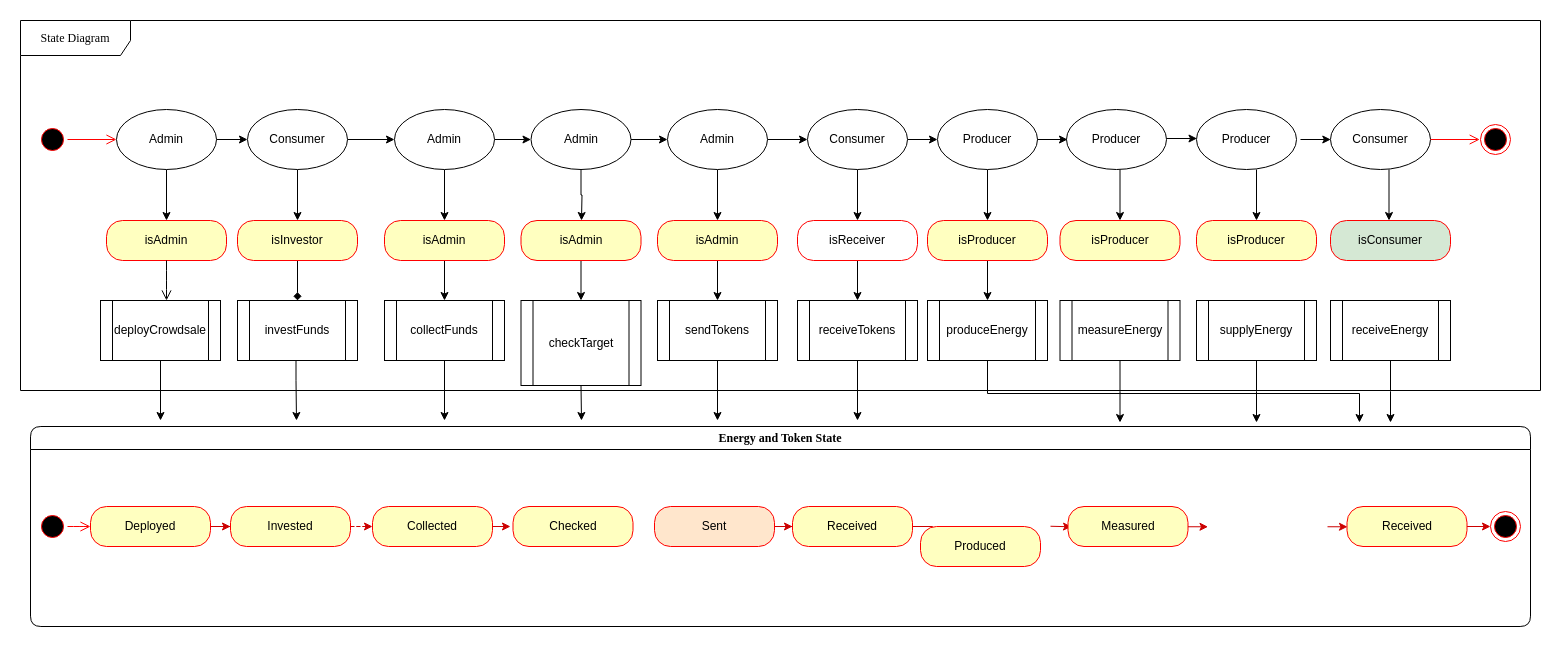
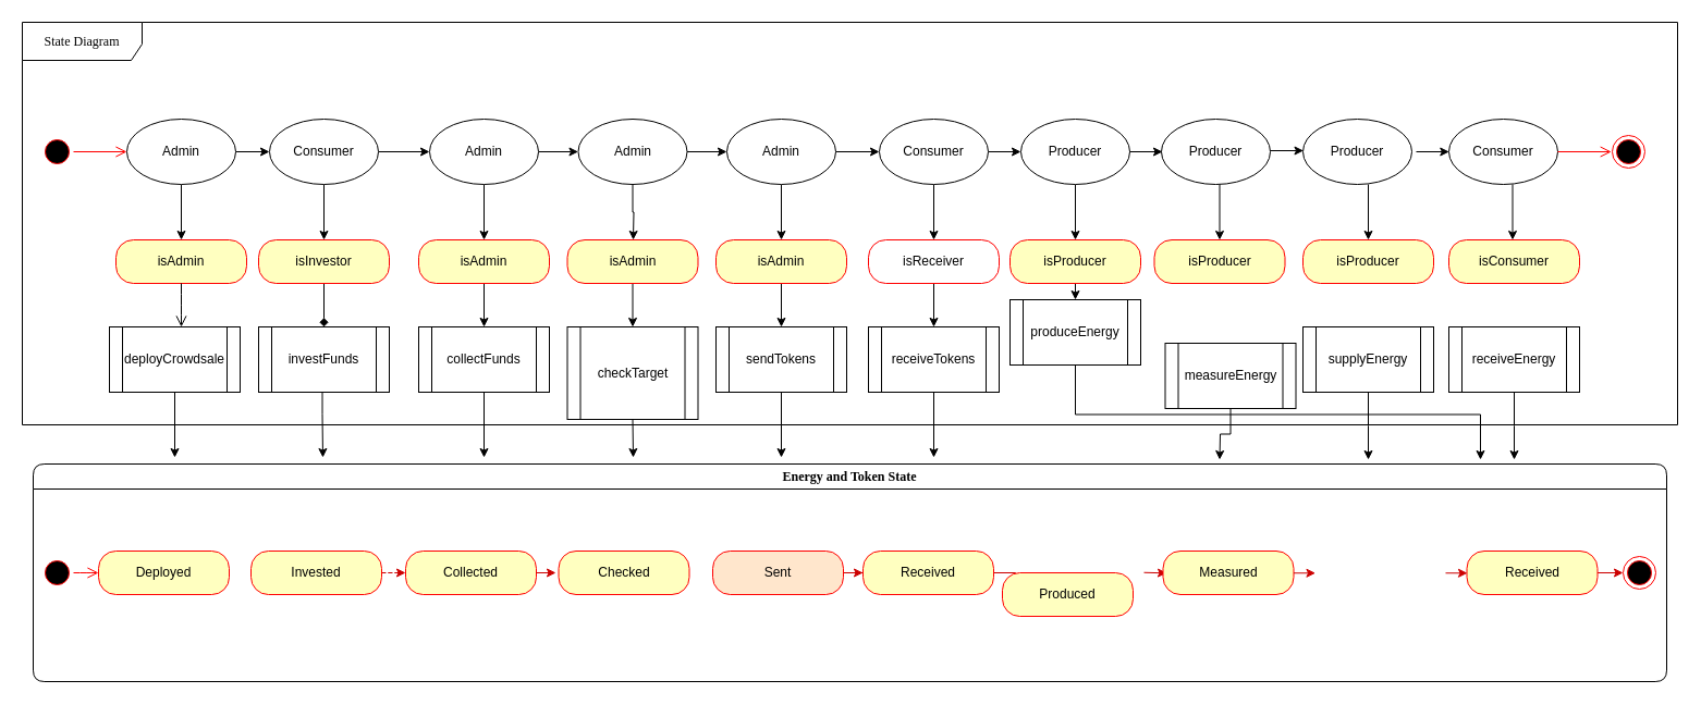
- <mxCell id="87" value="isConsumer" style="rounded=1;whiteSpace=wrap;html=1;arcSize=40;fontColor=#000000;fillColor=#d5e8d4;strokeColor=#ff0000;" vertex="1" parent="1"><mxGeometry x="1330" y="220" width="120" height="40" as="geometry" /></mxCell>
+ <mxCell id="87" value="isConsumer" style="rounded=1;whiteSpace=wrap;html=1;arcSize=40;fontColor=#000000;fillColor=#ffffc0;strokeColor=#ff0000;" vertex="1" parent="1"><mxGeometry x="1330" y="220" width="120" height="40" as="geometry" /></mxCell>
- <mxCell id="73" value="produceEnergy" style="shape=process;whiteSpace=wrap;html=1;backgroundOutline=1;" parent="1" vertex="1"><mxGeometry x="927" y="300" width="120" height="60" as="geometry" /></mxCell>
+ <mxCell id="73" value="produceEnergy" style="shape=process;whiteSpace=wrap;html=1;backgroundOutline=1;" parent="1" vertex="1"><mxGeometry x="927" y="275" width="120" height="60" as="geometry" /></mxCell>
- <mxCell id="81" value="measureEnergy" style="shape=process;whiteSpace=wrap;html=1;backgroundOutline=1;" vertex="1" parent="1"><mxGeometry x="1059.5" y="300" width="120" height="60" as="geometry" /></mxCell>
+ <mxCell id="81" value="measureEnergy" style="shape=process;whiteSpace=wrap;html=1;backgroundOutline=1;" vertex="1" parent="1"><mxGeometry x="1069.5" y="315" width="120" height="60" as="geometry" /></mxCell>
- <mxCell id="7" style="edgeStyle=orthogonalEdgeStyle;rounded=0;orthogonalLoop=1;jettySize=auto;html=1;exitX=1;exitY=0.5;exitDx=0;exitDy=0;strokeColor=#CC0000;" parent="3" source="8" target="10" edge="1"><mxGeometry relative="1" as="geometry" /></mxCell>
